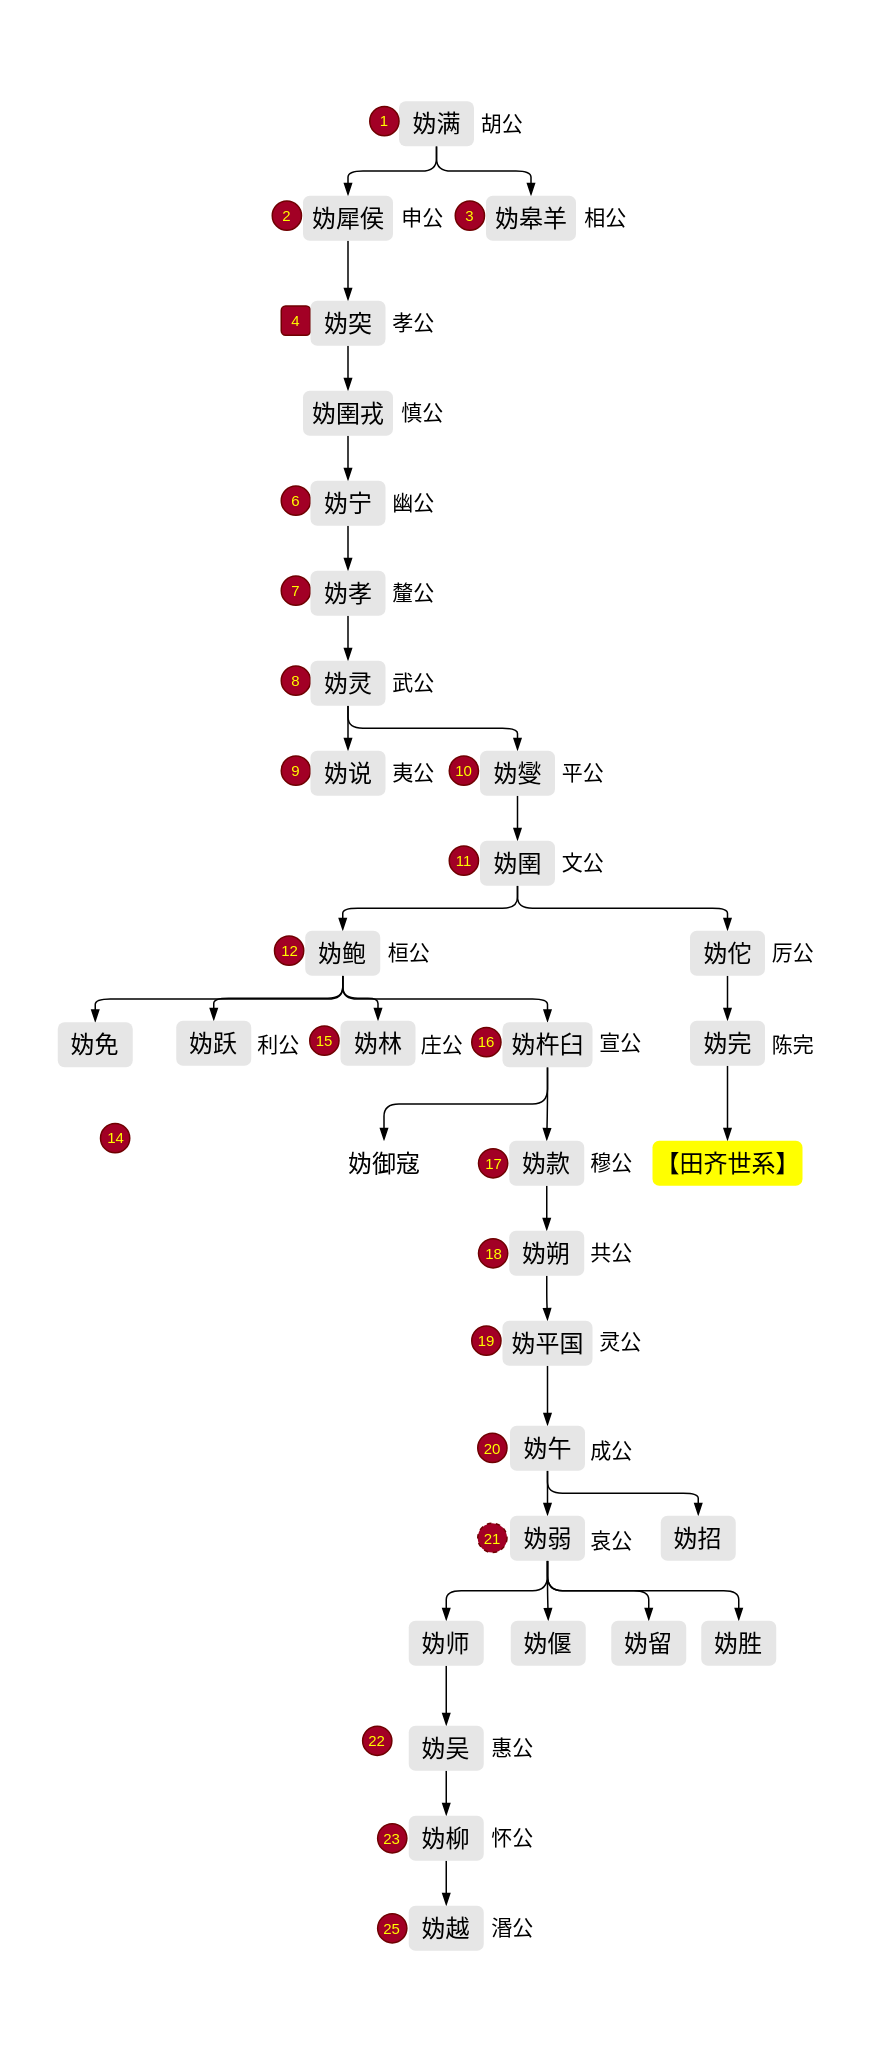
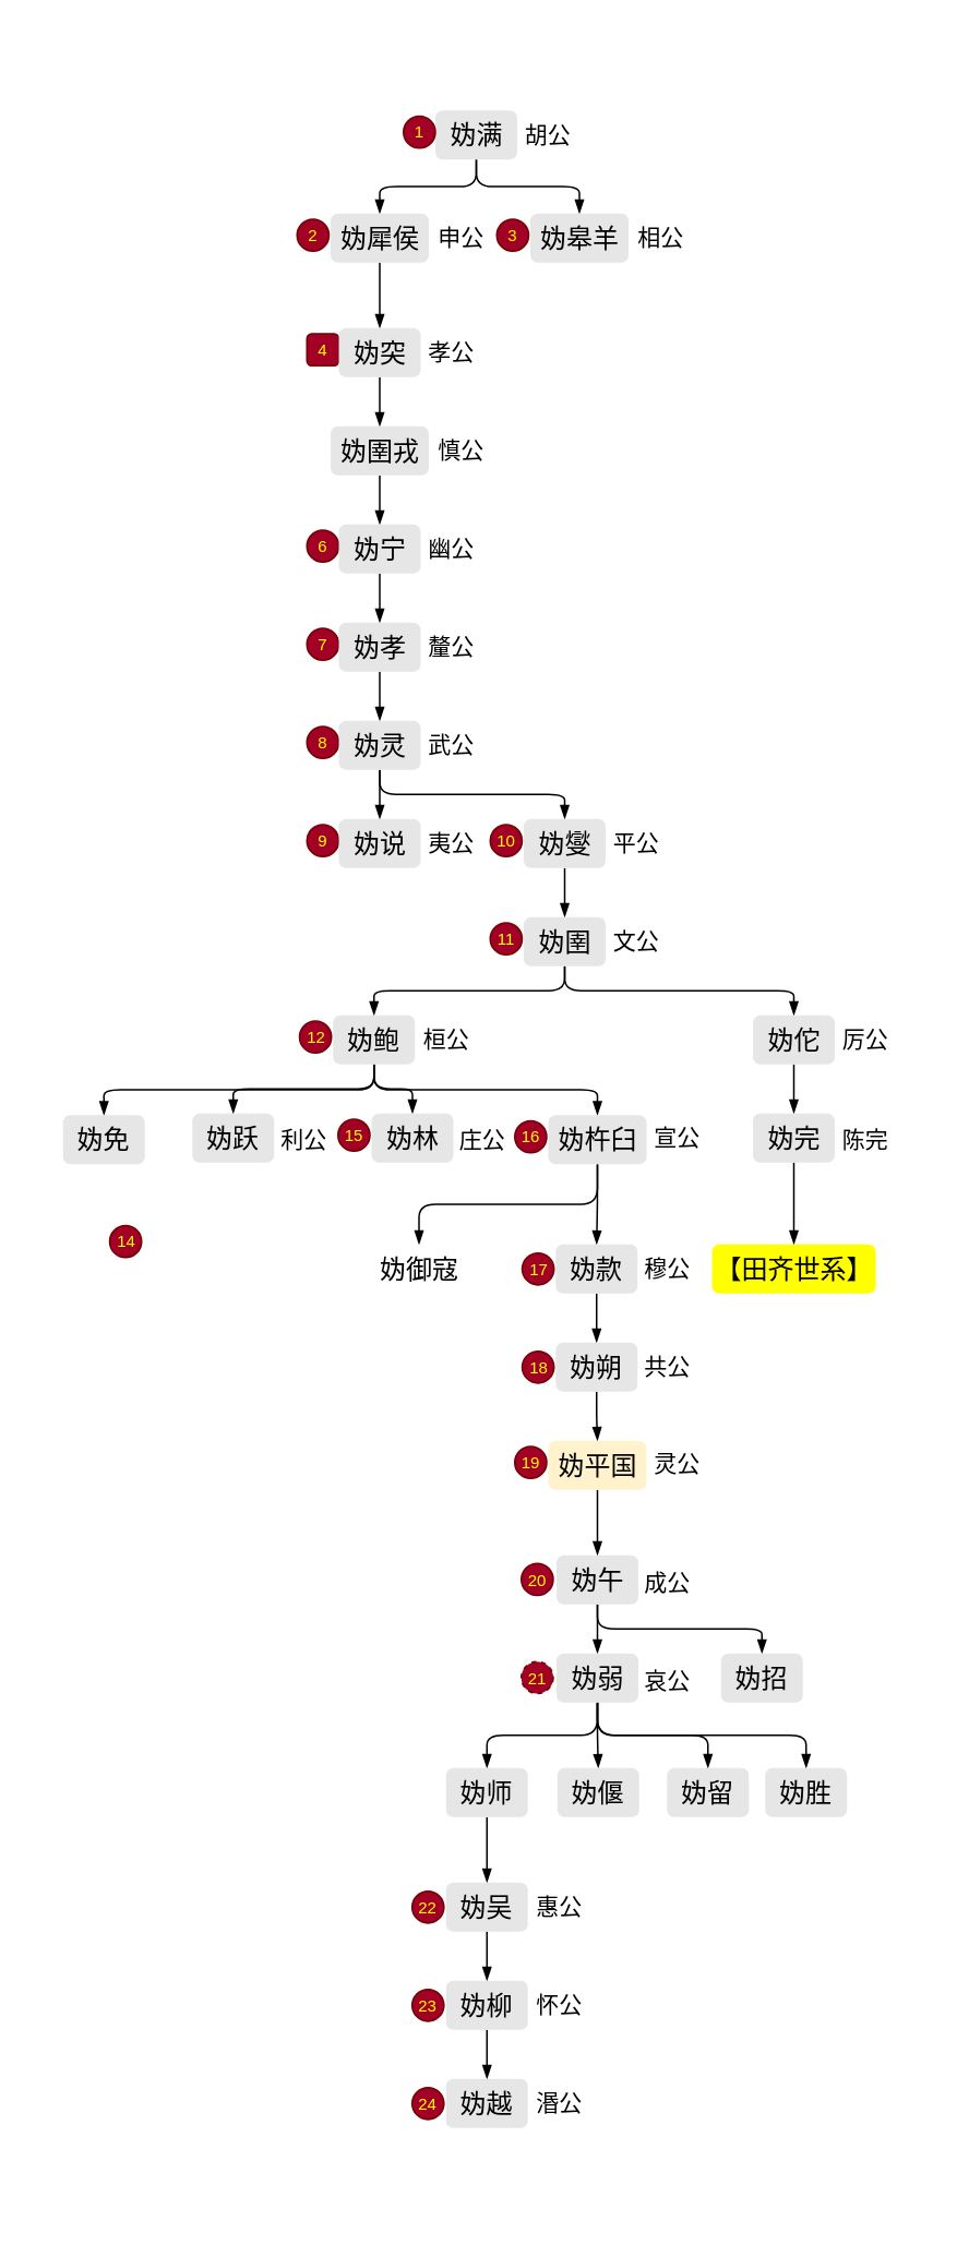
- <mxCell id="84" value="&lt;div style=&quot;font-size: 16px&quot;&gt;&lt;div style=&quot;font-size: 16px&quot;&gt;&lt;div style=&quot;font-size: 16px&quot;&gt;&lt;div style=&quot;font-size: 16px&quot;&gt;&lt;div style=&quot;font-size: 16px&quot;&gt;妫平国&lt;br&gt;&lt;/div&gt;&lt;/div&gt;&lt;/div&gt;&lt;/div&gt;&lt;div style=&quot;font-size: 16px&quot;&gt;&lt;/div&gt;&lt;/div&gt;" style="rounded=1;whiteSpace=wrap;html=1;fillColor=#E6E6E6;fontColor=#000000;fontSize=16;strokeColor=none;strokeWidth=2;" vertex="1" parent="2"><mxGeometry x="314.5" y="860" width="60" height="30" as="geometry" /></mxCell>
+ <mxCell id="84" value="&lt;div style=&quot;font-size: 16px&quot;&gt;&lt;div style=&quot;font-size: 16px&quot;&gt;&lt;div style=&quot;font-size: 16px&quot;&gt;&lt;div style=&quot;font-size: 16px&quot;&gt;&lt;div style=&quot;font-size: 16px&quot;&gt;妫平国&lt;br&gt;&lt;/div&gt;&lt;/div&gt;&lt;/div&gt;&lt;/div&gt;&lt;div style=&quot;font-size: 16px&quot;&gt;&lt;/div&gt;&lt;/div&gt;" style="rounded=1;whiteSpace=wrap;html=1;fillColor=#fff2cc;fontColor=#000000;fontSize=16;strokeColor=none;strokeWidth=2;" vertex="1" parent="2"><mxGeometry x="314.5" y="860" width="60" height="30" as="geometry" /></mxCell>
- <mxCell id="106" value="&lt;font color=&quot;#ffff00&quot;&gt;22&lt;/font&gt;" style="ellipse;whiteSpace=wrap;html=1;aspect=fixed;fontFamily=Helvetica;fontSize=10;fontColor=#ffffff;fillColor=#a20025;strokeColor=#6F0000;" vertex="1" parent="2"><mxGeometry x="221.25" y="1130.25" width="19.5" height="19.5" as="geometry" /></mxCell>
+ <mxCell id="106" value="&lt;font color=&quot;#ffff00&quot;&gt;22&lt;/font&gt;" style="ellipse;whiteSpace=wrap;html=1;aspect=fixed;fontFamily=Helvetica;fontSize=10;fontColor=#ffffff;fillColor=#a20025;strokeColor=#6F0000;" vertex="1" parent="2"><mxGeometry x="231.25" y="1135.25" width="19.5" height="19.5" as="geometry" /></mxCell>
- <mxCell id="112" value="&lt;font color=&quot;#ffff00&quot;&gt;25&lt;/font&gt;" style="ellipse;whiteSpace=wrap;html=1;aspect=fixed;fontFamily=Helvetica;fontSize=10;fontColor=#ffffff;fillColor=#a20025;strokeColor=#6F0000;" vertex="1" parent="2"><mxGeometry x="231.25" y="1255.25" width="19.5" height="19.5" as="geometry" /></mxCell>
+ <mxCell id="112" value="&lt;font color=&quot;#ffff00&quot;&gt;24&lt;/font&gt;" style="ellipse;whiteSpace=wrap;html=1;aspect=fixed;fontFamily=Helvetica;fontSize=10;fontColor=#ffffff;fillColor=#a20025;strokeColor=#6F0000;" vertex="1" parent="2"><mxGeometry x="231.25" y="1255.25" width="19.5" height="19.5" as="geometry" /></mxCell>
